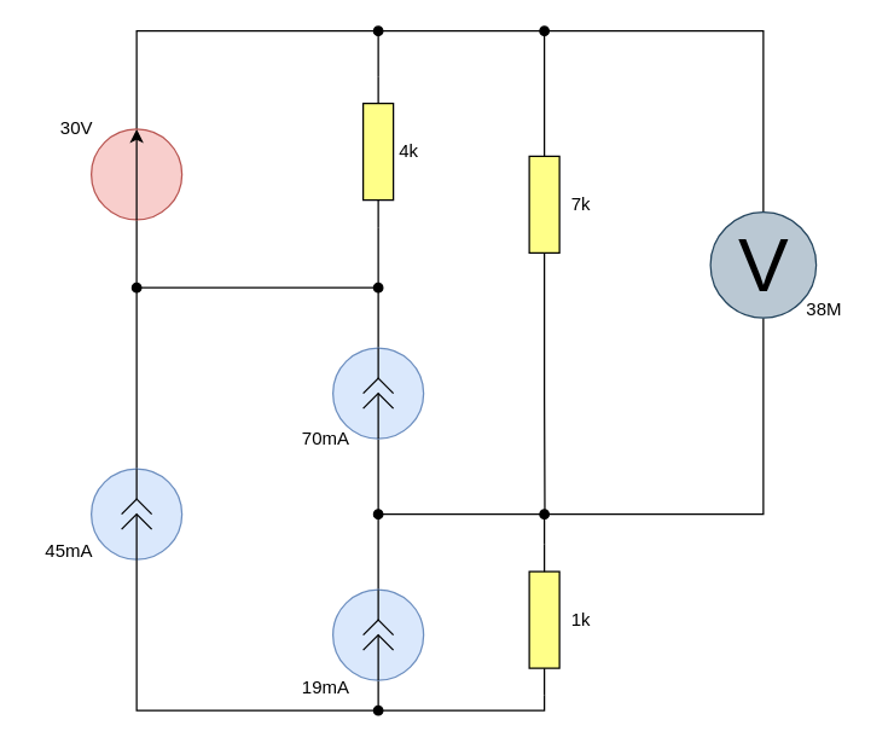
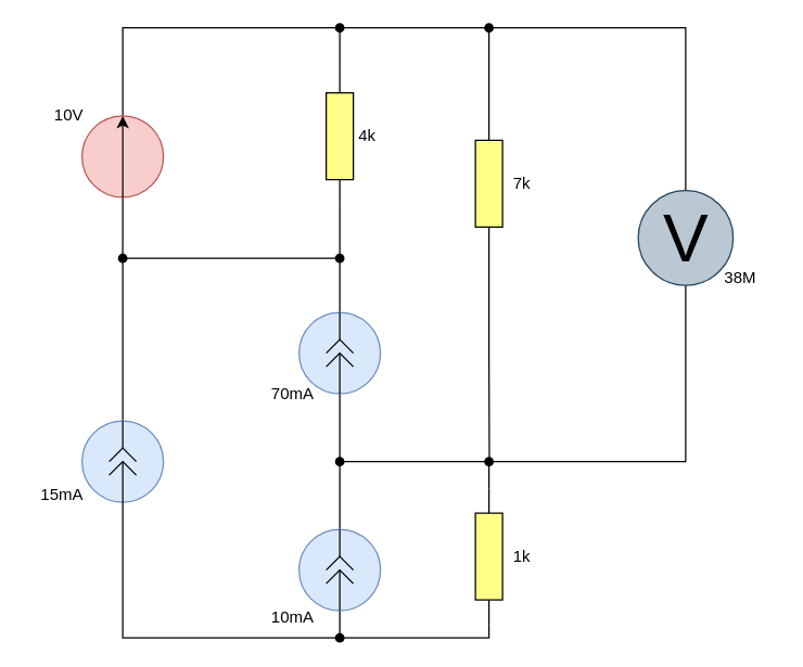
- <mxCell id="20" value="30V&lt;br&gt;" style="text;html=1;align=center;verticalAlign=middle;resizable=0;points=[];autosize=1;strokeColor=none;fillColor=none;" parent="1" vertex="1"><mxGeometry x="30" y="70" width="40" height="30" as="geometry" /></mxCell>
+ <mxCell id="20" value="10V&lt;br&gt;" style="text;html=1;align=center;verticalAlign=middle;resizable=0;points=[];autosize=1;strokeColor=none;fillColor=none;" parent="1" vertex="1"><mxGeometry x="30" y="70" width="40" height="30" as="geometry" /></mxCell>
- <mxCell id="19" value="45mA" style="text;html=1;align=center;verticalAlign=middle;resizable=0;points=[];autosize=1;strokeColor=none;fillColor=none;" parent="1" vertex="1"><mxGeometry x="20" y="350" width="50" height="30" as="geometry" /></mxCell>
+ <mxCell id="19" value="15mA" style="text;html=1;align=center;verticalAlign=middle;resizable=0;points=[];autosize=1;strokeColor=none;fillColor=none;" parent="1" vertex="1"><mxGeometry x="20" y="350" width="50" height="30" as="geometry" /></mxCell>
- <mxCell id="17" value="19mA" style="text;html=1;align=center;verticalAlign=middle;resizable=0;points=[];autosize=1;strokeColor=none;fillColor=none;" parent="1" vertex="1"><mxGeometry x="190" y="440" width="50" height="30" as="geometry" /></mxCell>
+ <mxCell id="17" value="10mA" style="text;html=1;align=center;verticalAlign=middle;resizable=0;points=[];autosize=1;strokeColor=none;fillColor=none;" parent="1" vertex="1"><mxGeometry x="190" y="440" width="50" height="30" as="geometry" /></mxCell>
